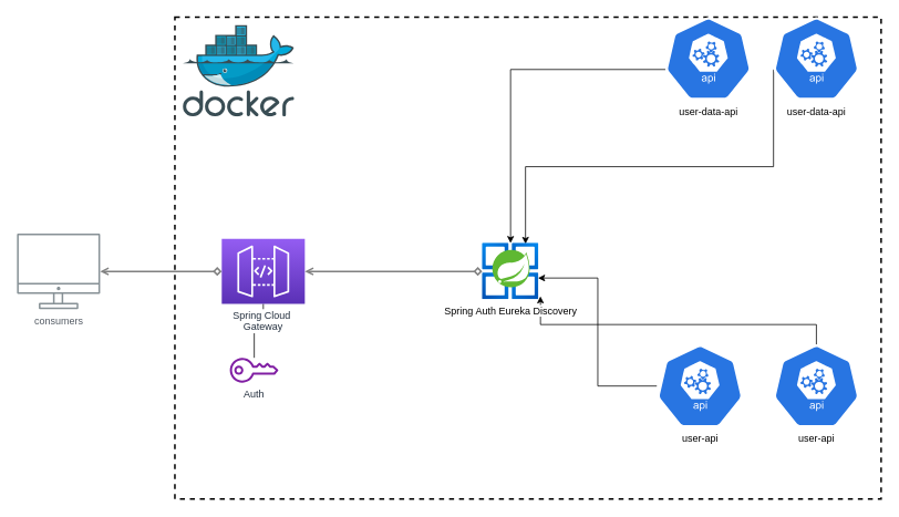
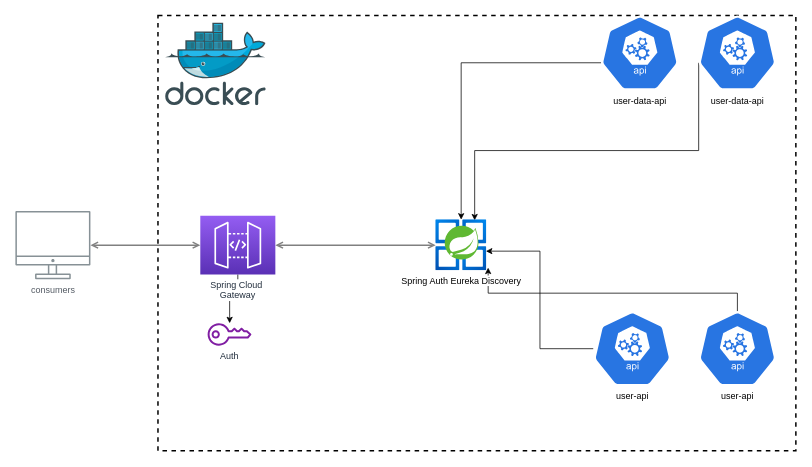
- <mxCell id="3" style="rounded=0;orthogonalLoop=1;jettySize=auto;html=1;startArrow=open;startFill=0;endArrow=diamond;endFill=0;strokeWidth=2;strokeColor=#808080;" parent="1" source="4" target="7" edge="1"><mxGeometry relative="1" as="geometry" /></mxCell>
+ <mxCell id="3" style="rounded=0;orthogonalLoop=1;jettySize=auto;html=1;startArrow=open;startFill=0;endArrow=open;endFill=0;strokeWidth=2;strokeColor=#808080;" parent="1" source="4" target="7" edge="1"><mxGeometry relative="1" as="geometry" /></mxCell>
- <mxCell id="5" style="edgeStyle=orthogonalEdgeStyle;rounded=0;orthogonalLoop=1;jettySize=auto;html=1;endArrow=diamond;strokeColor=#808080;startArrow=open;startFill=0;endFill=0;strokeWidth=2;" edge="1" parent="1" source="7" target="17"><mxGeometry relative="1" as="geometry" /></mxCell>
+ <mxCell id="5" style="edgeStyle=orthogonalEdgeStyle;rounded=0;orthogonalLoop=1;jettySize=auto;html=1;endArrow=open;strokeColor=#808080;startArrow=open;startFill=0;endFill=0;strokeWidth=2;" edge="1" parent="1" source="7" target="17"><mxGeometry relative="1" as="geometry" /></mxCell>
- <mxCell id="6" value="" style="edgeStyle=orthogonalEdgeStyle;rounded=0;orthogonalLoop=1;jettySize=auto;html=1;endArrow=none;" edge="1" parent="1" source="7" target="18"><mxGeometry relative="1" as="geometry" /></mxCell>
+ <mxCell id="6" value="" style="edgeStyle=orthogonalEdgeStyle;rounded=0;orthogonalLoop=1;jettySize=auto;html=1;" edge="1" parent="1" source="7" target="18"><mxGeometry relative="1" as="geometry" /></mxCell>
